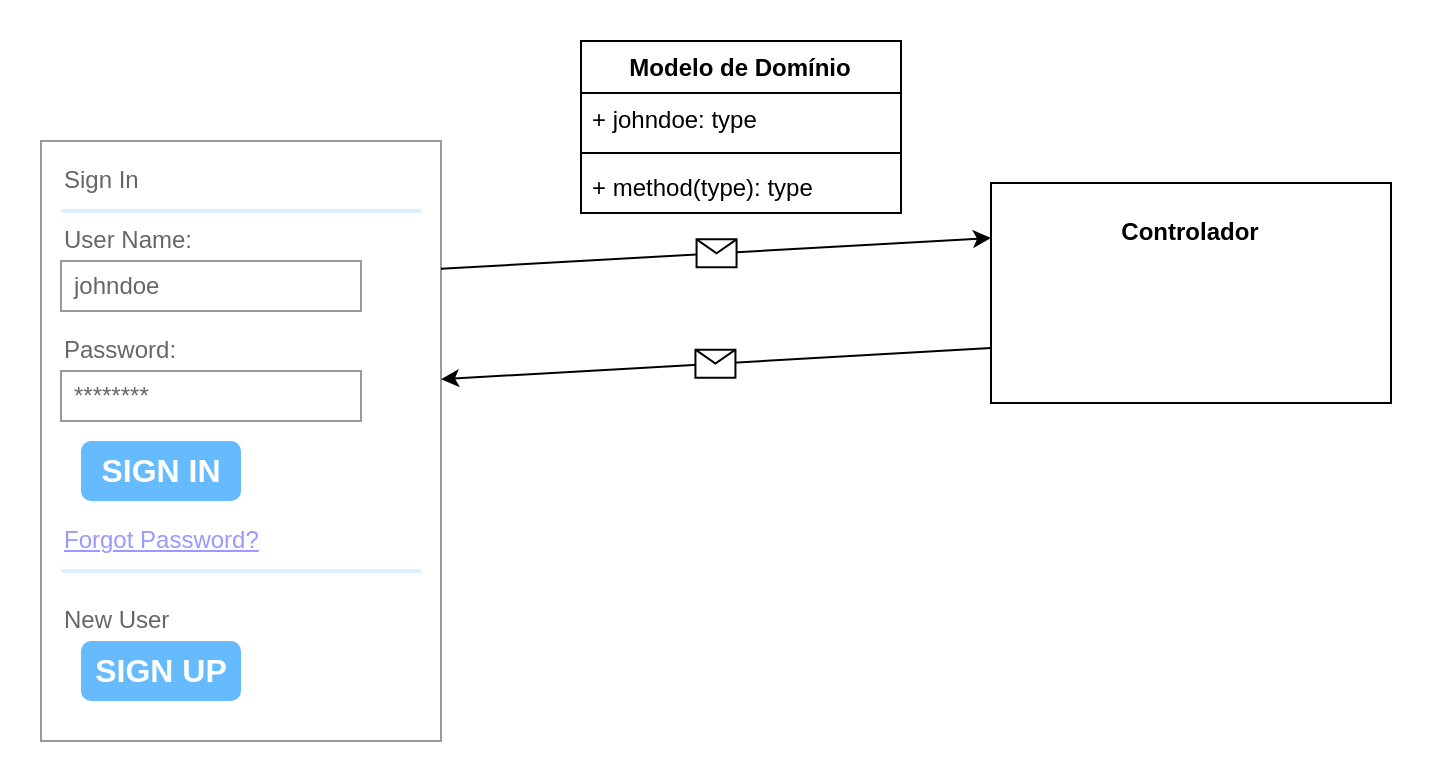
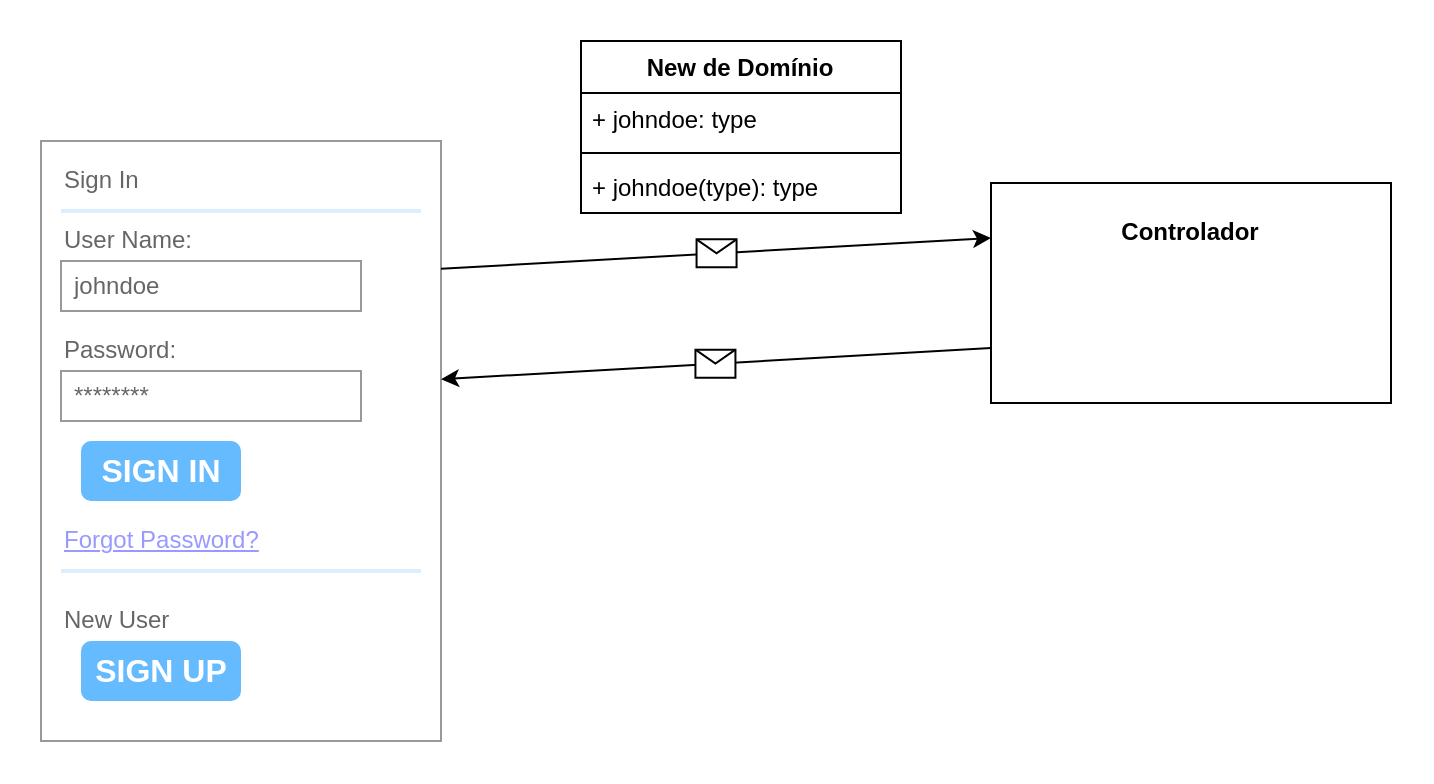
- <mxCell id="15" value="Modelo de Domínio" style="swimlane;fontStyle=1;align=center;verticalAlign=top;childLayout=stackLayout;horizontal=1;startSize=26;horizontalStack=0;resizeParent=1;resizeParentMax=0;resizeLast=0;collapsible=1;marginBottom=0;" vertex="1" parent="1"><mxGeometry x="290" y="20" width="160" height="86" as="geometry" /></mxCell>
+ <mxCell id="15" value="New de Domínio" style="swimlane;fontStyle=1;align=center;verticalAlign=top;childLayout=stackLayout;horizontal=1;startSize=26;horizontalStack=0;resizeParent=1;resizeParentMax=0;resizeLast=0;collapsible=1;marginBottom=0;" vertex="1" parent="1"><mxGeometry x="290" y="20" width="160" height="86" as="geometry" /></mxCell>
- <mxCell id="18" value="+ method(type): type" style="text;strokeColor=none;fillColor=none;align=left;verticalAlign=top;spacingLeft=4;spacingRight=4;overflow=hidden;rotatable=0;points=[[0,0.5],[1,0.5]];portConstraint=eastwest;" vertex="1" parent="15"><mxGeometry y="60" width="160" height="26" as="geometry" /></mxCell>
+ <mxCell id="18" value="+ johndoe(type): type" style="text;strokeColor=none;fillColor=none;align=left;verticalAlign=top;spacingLeft=4;spacingRight=4;overflow=hidden;rotatable=0;points=[[0,0.5],[1,0.5]];portConstraint=eastwest;" vertex="1" parent="15"><mxGeometry y="60" width="160" height="26" as="geometry" /></mxCell>
